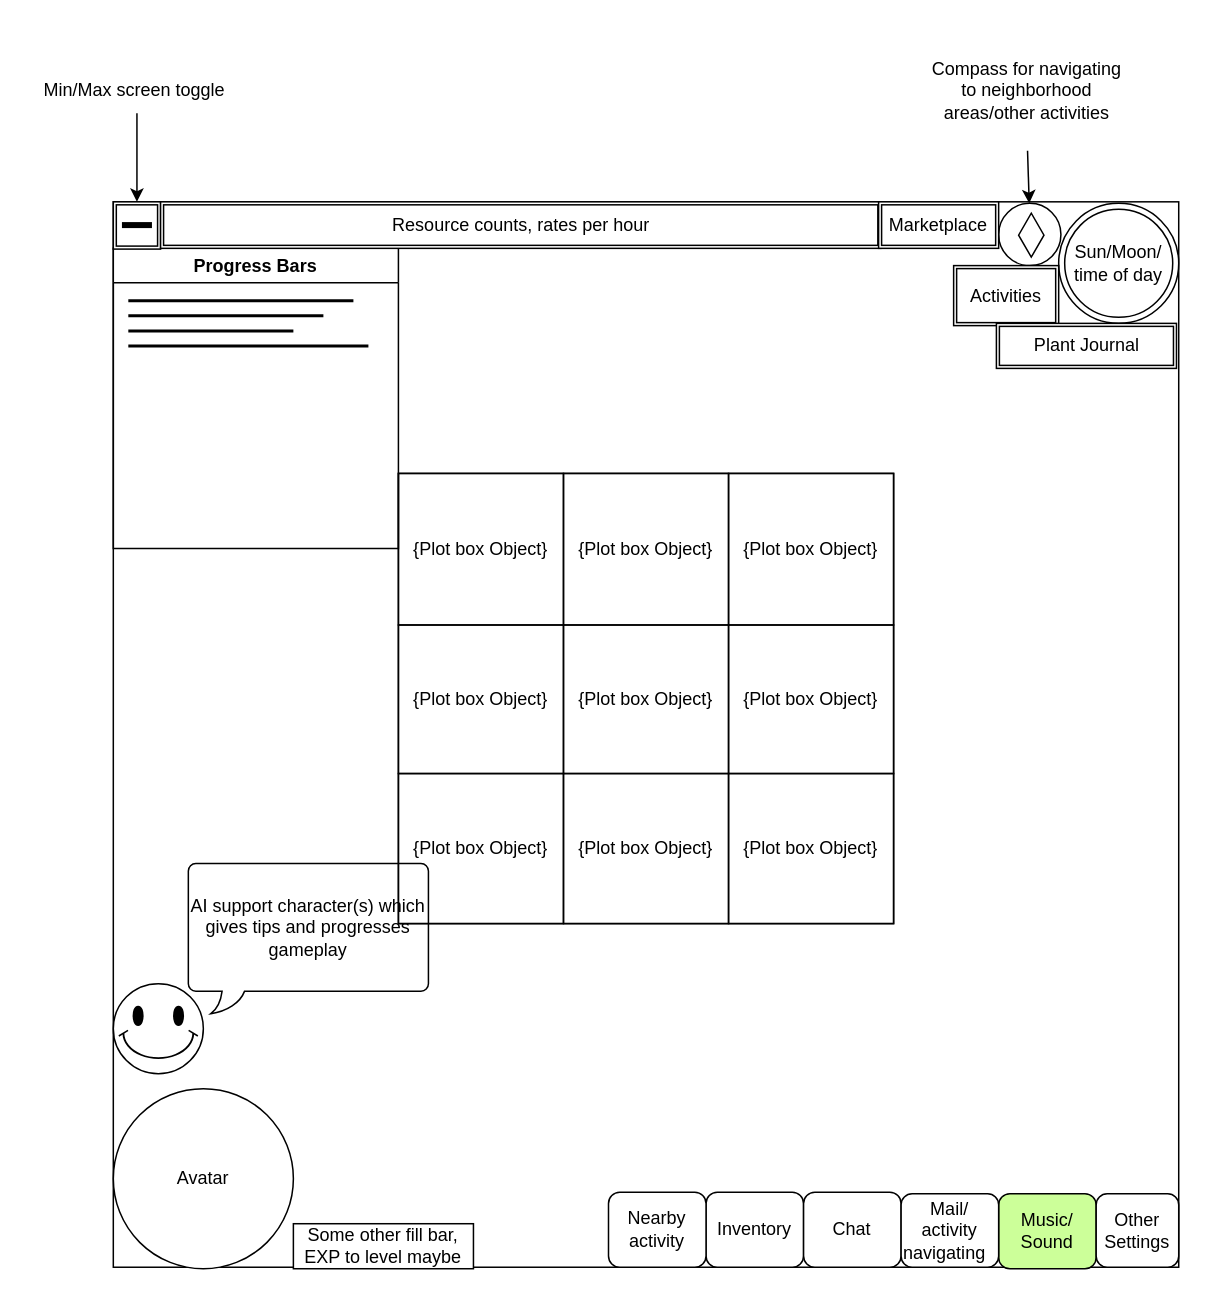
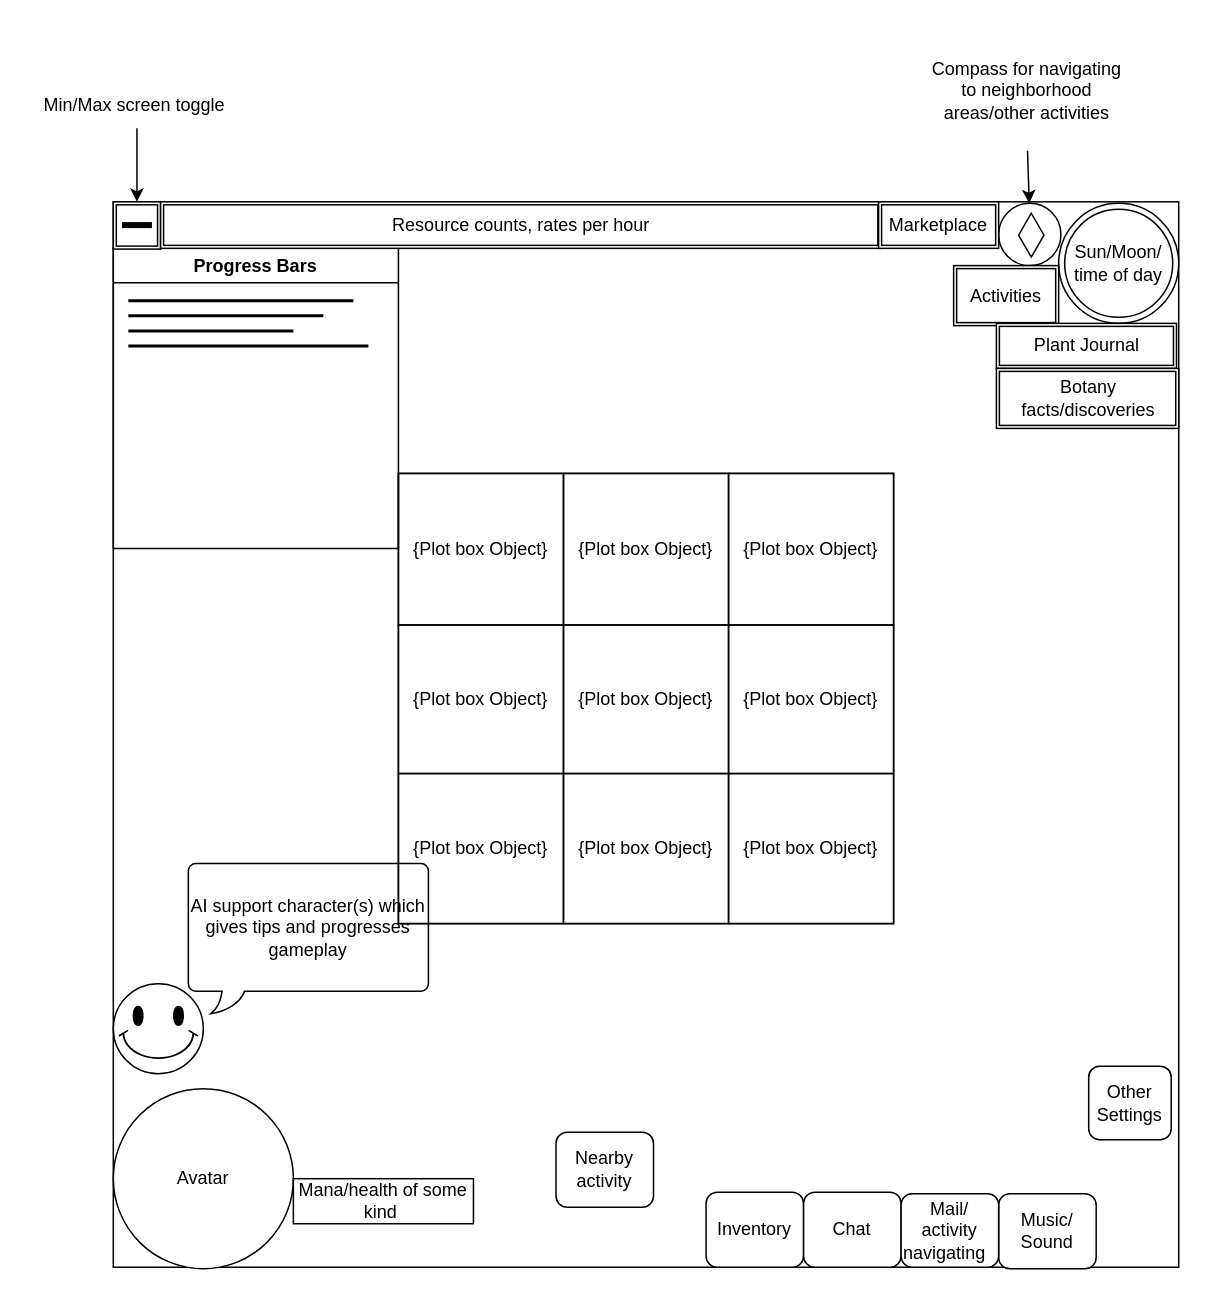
- <mxCell id="22" value="Min/Max screen toggle&amp;nbsp;" style="text;strokeColor=none;align=center;fillColor=none;html=1;verticalAlign=middle;whiteSpace=wrap;rounded=0;" parent="1" vertex="1"><mxGeometry x="20.75" y="45" width="140" height="30" as="geometry" /></mxCell>
+ <mxCell id="22" value="Min/Max screen toggle&amp;nbsp;" style="text;strokeColor=none;align=center;fillColor=none;html=1;verticalAlign=middle;whiteSpace=wrap;rounded=0;" parent="1" vertex="1"><mxGeometry x="20.75" y="55" width="140" height="30" as="geometry" /></mxCell>
+ <mxCell id="41" value="Botany facts/discoveries" style="shape=ext;double=1;rounded=0;whiteSpace=wrap;html=1;" vertex="1" parent="1"><mxGeometry x="663.5" y="245" width="121.5" height="40" as="geometry" /></mxCell>
+ <mxCell id="13" value="Mana/health of some kind&amp;nbsp;" style="rounded=0;whiteSpace=wrap;html=1;" parent="1" vertex="1"><mxGeometry x="195" y="785" width="120" height="30" as="geometry" /></mxCell>
- <mxCell id="25" value="Nearby activity" style="rounded=1;whiteSpace=wrap;html=1;" parent="1" vertex="1"><mxGeometry x="405" y="794" width="65" height="50" as="geometry" /></mxCell>
+ <mxCell id="25" value="Nearby activity" style="rounded=1;whiteSpace=wrap;html=1;" parent="1" vertex="1"><mxGeometry x="370" y="754" width="65" height="50" as="geometry" /></mxCell>
- <mxCell id="43" value="Other Settings" style="rounded=1;whiteSpace=wrap;html=1;" vertex="1" parent="1"><mxGeometry x="730" y="795" width="55" height="49" as="geometry" /></mxCell>
+ <mxCell id="43" value="Other Settings" style="rounded=1;whiteSpace=wrap;html=1;" vertex="1" parent="1"><mxGeometry x="725" y="710" width="55" height="49" as="geometry" /></mxCell>
- <mxCell id="10" value="Music/&lt;br&gt;Sound" style="rounded=1;whiteSpace=wrap;html=1;fillColor=#ccff99;" parent="1" vertex="1"><mxGeometry x="665" y="795" width="65" height="50" as="geometry" /></mxCell>
+ <mxCell id="10" value="Music/&lt;br&gt;Sound" style="rounded=1;whiteSpace=wrap;html=1;" parent="1" vertex="1"><mxGeometry x="665" y="795" width="65" height="50" as="geometry" /></mxCell>
- <mxCell id="14" value="Some other fill bar, EXP to level maybe" style="rounded=0;whiteSpace=wrap;html=1;" parent="1" vertex="1"><mxGeometry x="195" y="815" width="120" height="30" as="geometry" /></mxCell>
